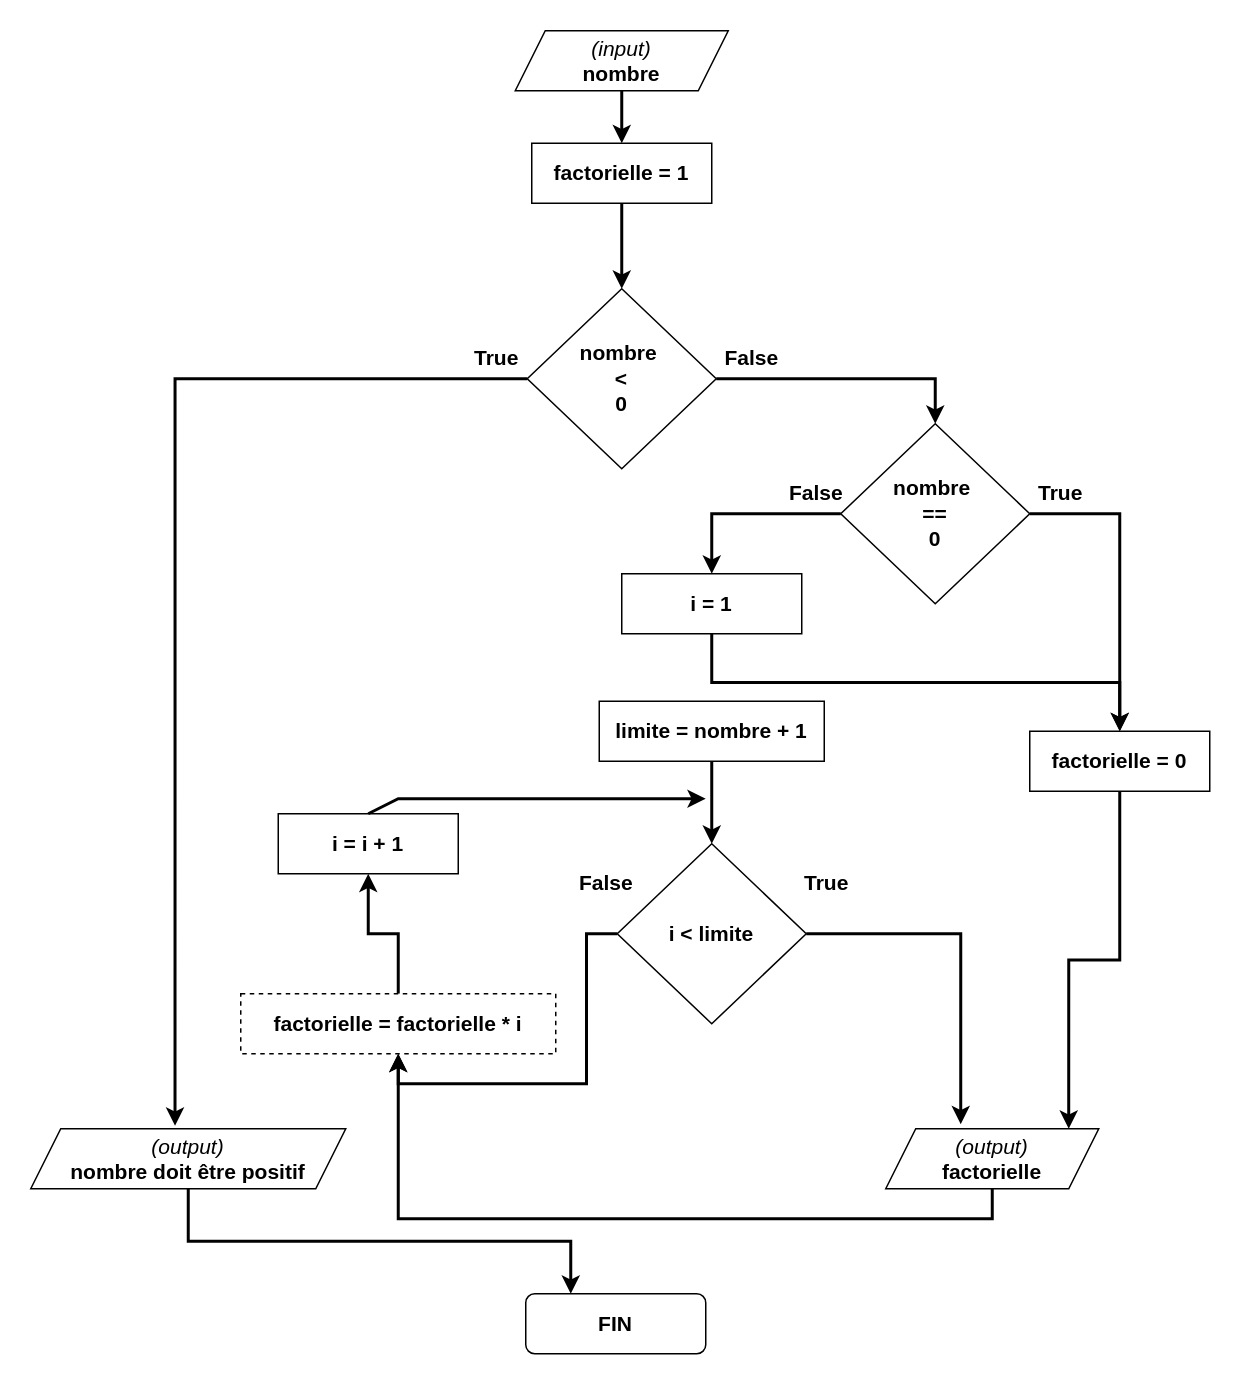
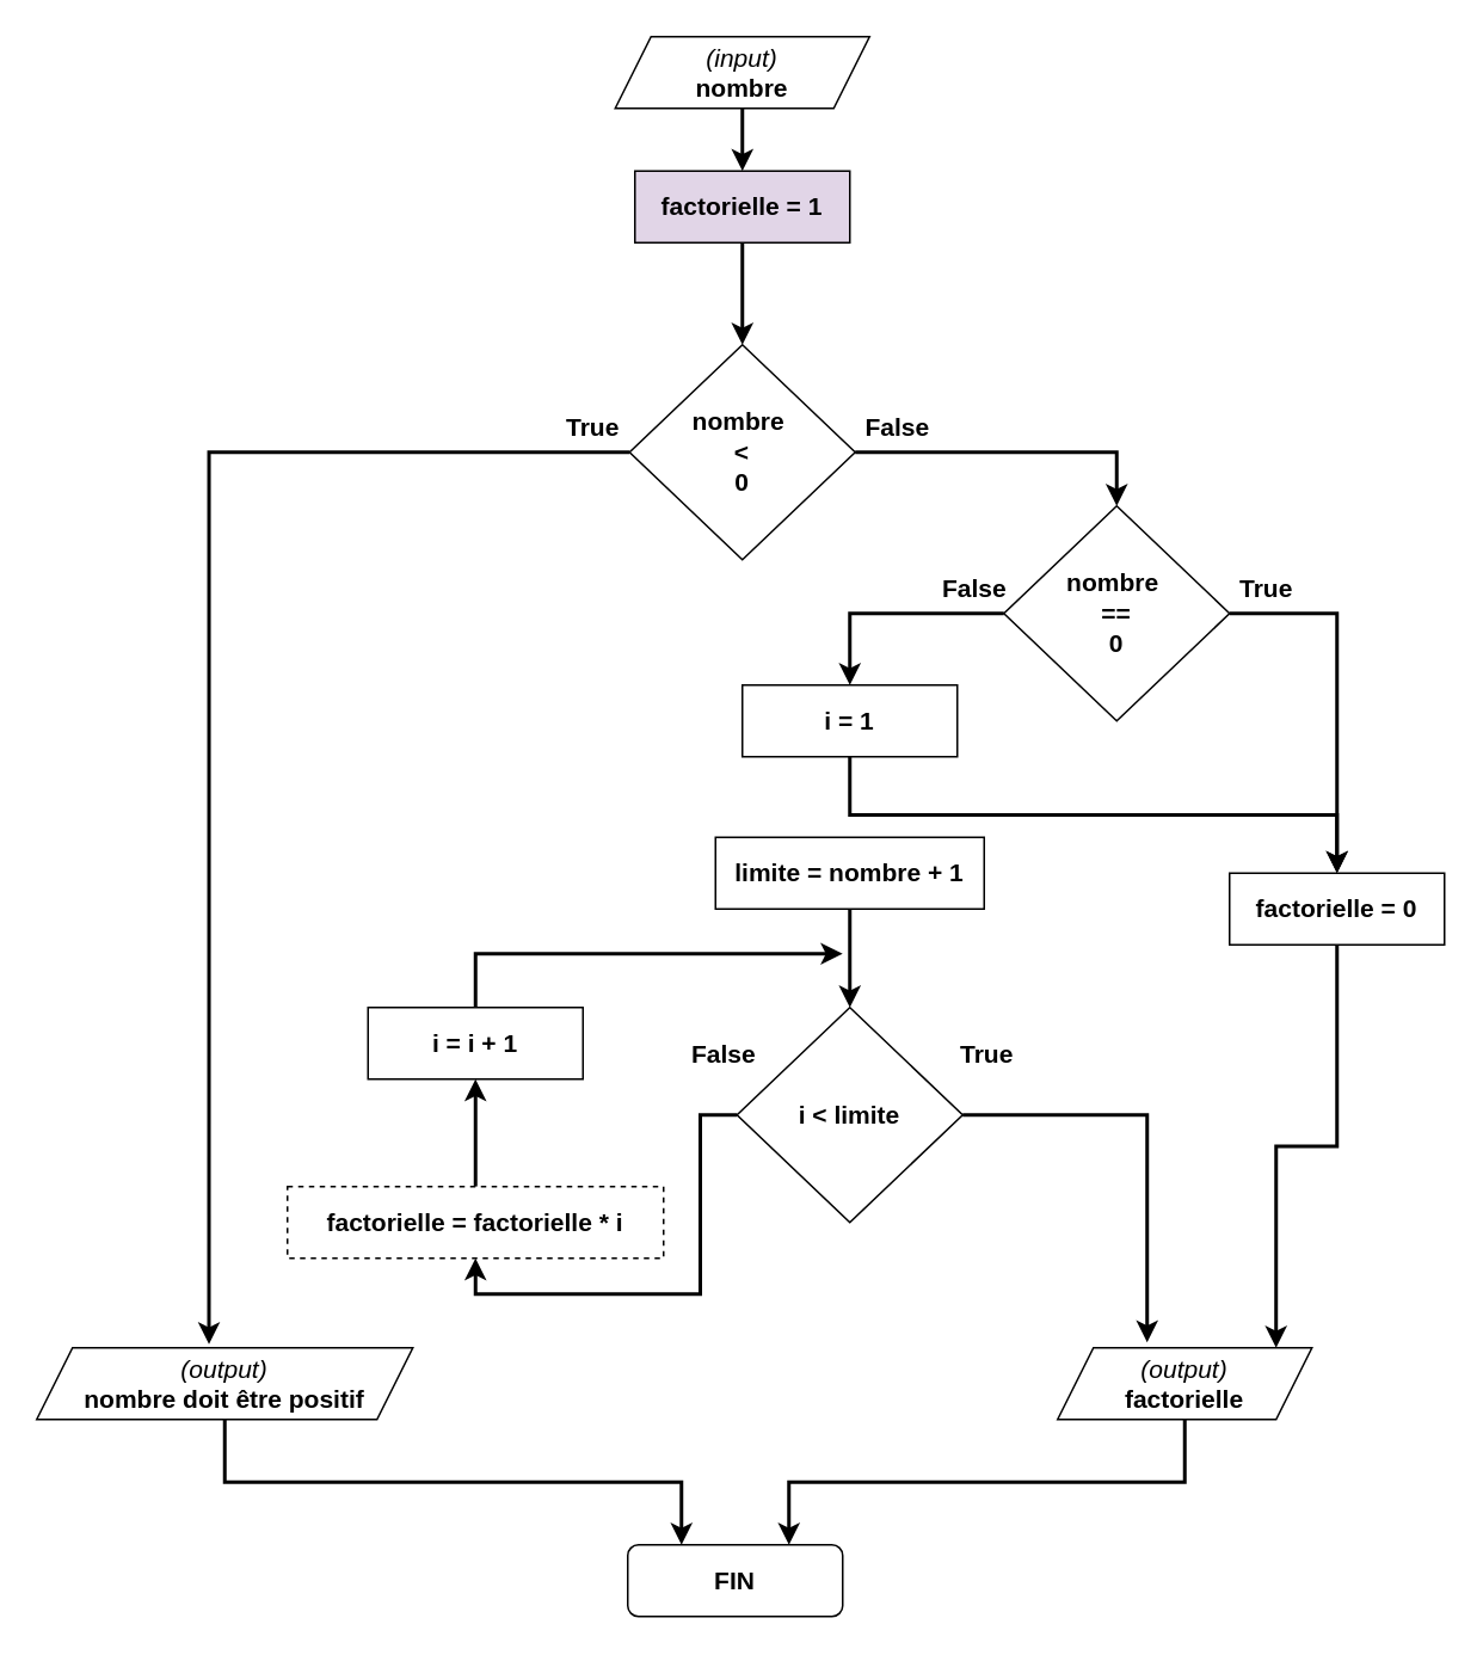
- <mxCell id="15" value="&lt;b&gt;&lt;font style=&quot;font-size: 14px;&quot;&gt;factorielle = 1&lt;/font&gt;&lt;/b&gt;" style="rounded=0;whiteSpace=wrap;html=1;" vertex="1" parent="1"><mxGeometry x="354" y="95" width="120" height="40" as="geometry" /></mxCell>
+ <mxCell id="15" value="&lt;b&gt;&lt;font style=&quot;font-size: 14px;&quot;&gt;factorielle = 1&lt;/font&gt;&lt;/b&gt;" style="rounded=0;whiteSpace=wrap;html=1;fillColor=#e1d5e7;" vertex="1" parent="1"><mxGeometry x="354" y="95" width="120" height="40" as="geometry" /></mxCell>
- <mxCell id="18" value="&lt;b&gt;i = i + 1&lt;/b&gt;" style="rounded=0;whiteSpace=wrap;html=1;fontSize=14;" vertex="1" parent="1"><mxGeometry x="185" y="542" width="120" height="40" as="geometry" /></mxCell>
+ <mxCell id="18" value="&lt;b&gt;i = i + 1&lt;/b&gt;" style="rounded=0;whiteSpace=wrap;html=1;fontSize=14;" vertex="1" parent="1"><mxGeometry x="205" y="562" width="120" height="40" as="geometry" /></mxCell>
- <mxCell id="10" style="edgeStyle=orthogonalEdgeStyle;rounded=0;orthogonalLoop=1;jettySize=auto;html=1;exitX=0.5;exitY=1;exitDx=0;exitDy=0;strokeWidth=2;" edge="1" parent="1" source="11" target="17"><mxGeometry relative="1" as="geometry" /></mxCell>
+ <mxCell id="10" style="edgeStyle=orthogonalEdgeStyle;rounded=0;orthogonalLoop=1;jettySize=auto;html=1;exitX=0.5;exitY=1;exitDx=0;exitDy=0;entryX=0.75;entryY=0;entryDx=0;entryDy=0;strokeWidth=2;" edge="1" parent="1" source="11" target="2"><mxGeometry relative="1" as="geometry" /></mxCell>
